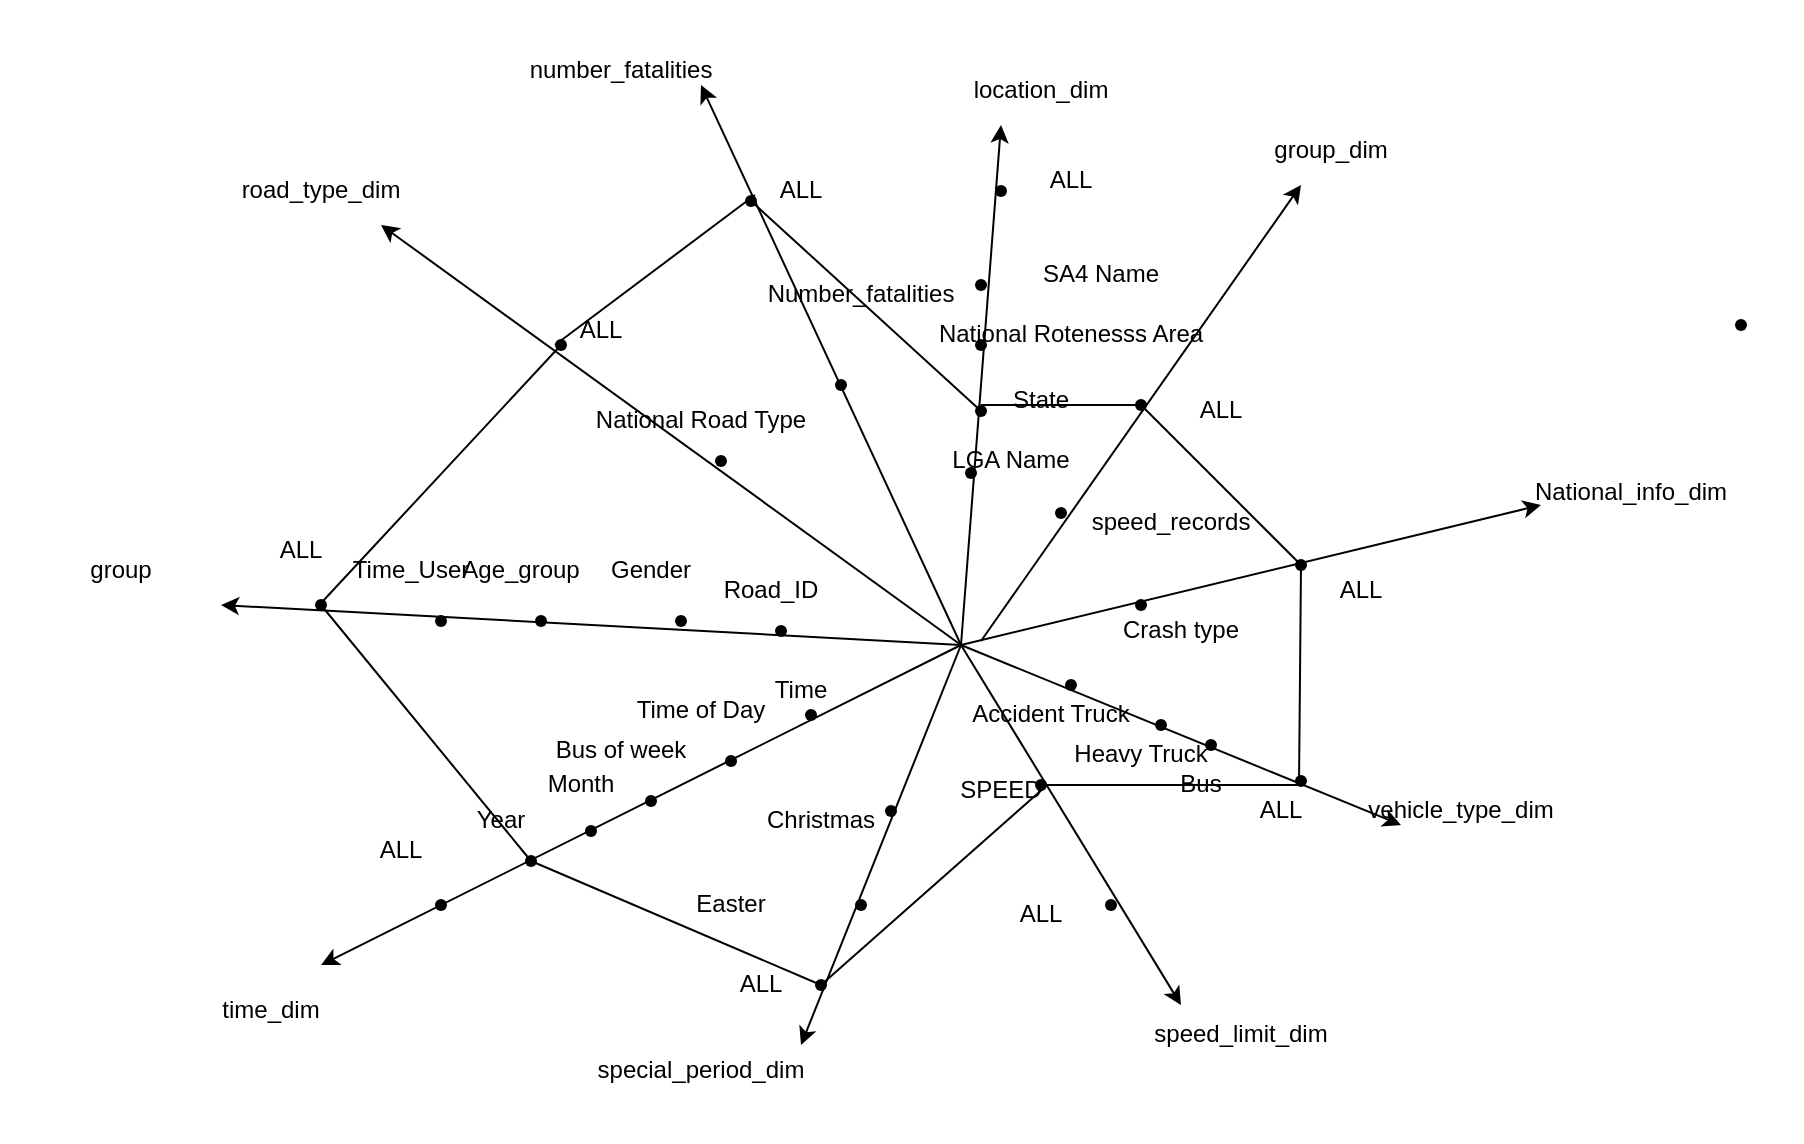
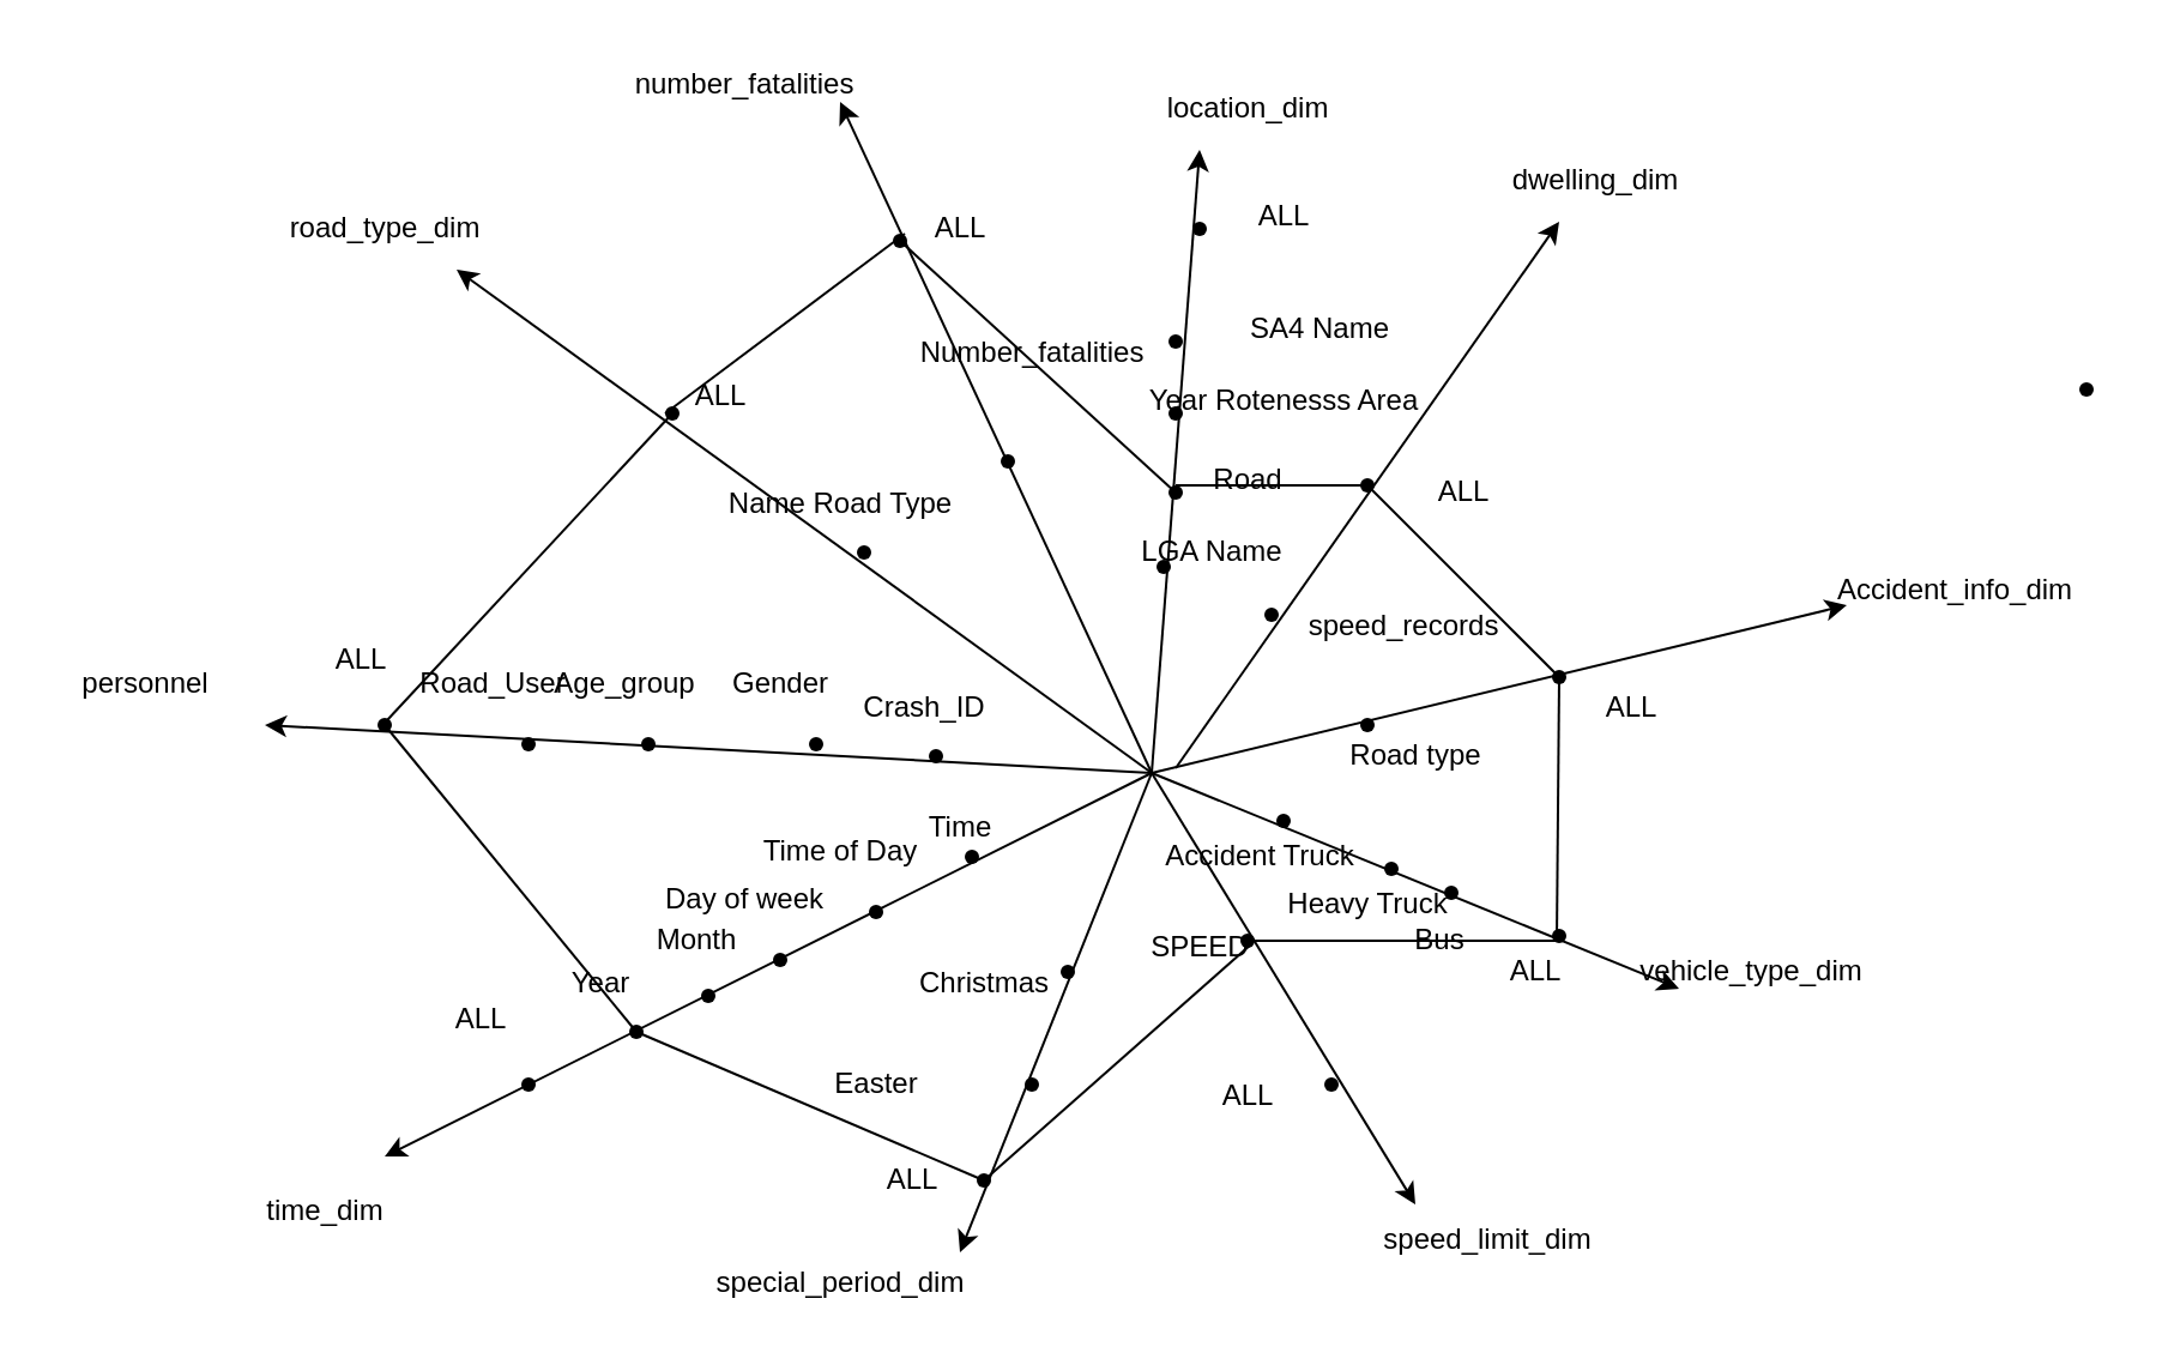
- <mxCell id="13" value="group_dim" style="text;html=1;align=center;verticalAlign=middle;resizable=0;points=[];autosize=1;strokeColor=none;fillColor=none;" parent="1" vertex="1"><mxGeometry x="620" y="60" width="90" height="30" as="geometry" /></mxCell>
+ <mxCell id="13" value="dwelling_dim" style="text;html=1;align=center;verticalAlign=middle;resizable=0;points=[];autosize=1;strokeColor=none;fillColor=none;" parent="1" vertex="1"><mxGeometry x="620" y="60" width="90" height="30" as="geometry" /></mxCell>
- <mxCell id="38" value="National Rotenesss Area" style="text;html=1;align=center;verticalAlign=middle;resizable=0;points=[];autosize=1;strokeColor=none;fillColor=none;" parent="1" vertex="1"><mxGeometry x="455" y="152" width="160" height="30" as="geometry" /></mxCell>
+ <mxCell id="38" value="Year Rotenesss Area" style="text;html=1;align=center;verticalAlign=middle;resizable=0;points=[];autosize=1;strokeColor=none;fillColor=none;" parent="1" vertex="1"><mxGeometry x="455" y="152" width="160" height="30" as="geometry" /></mxCell>
- <mxCell id="37" value="State" style="text;html=1;align=center;verticalAlign=middle;resizable=0;points=[];autosize=1;strokeColor=none;fillColor=none;" parent="1" vertex="1"><mxGeometry x="495" y="185" width="50" height="30" as="geometry" /></mxCell>
+ <mxCell id="37" value="Road" style="text;html=1;align=center;verticalAlign=middle;resizable=0;points=[];autosize=1;strokeColor=none;fillColor=none;" parent="1" vertex="1"><mxGeometry x="495" y="185" width="50" height="30" as="geometry" /></mxCell>
- <mxCell id="57" value="National Road Type" style="text;html=1;align=center;verticalAlign=middle;resizable=0;points=[];autosize=1;strokeColor=none;fillColor=none;" parent="1" vertex="1"><mxGeometry x="285" y="195" width="130" height="30" as="geometry" /></mxCell>
+ <mxCell id="57" value="Name Road Type" style="text;html=1;align=center;verticalAlign=middle;resizable=0;points=[];autosize=1;strokeColor=none;fillColor=none;" parent="1" vertex="1"><mxGeometry x="285" y="195" width="130" height="30" as="geometry" /></mxCell>
- <mxCell id="12" value="National_info_dim" style="text;html=1;align=center;verticalAlign=middle;resizable=0;points=[];autosize=1;strokeColor=none;fillColor=none;" parent="1" vertex="1"><mxGeometry x="755" y="231" width="120" height="30" as="geometry" /></mxCell>
+ <mxCell id="12" value="Accident_info_dim" style="text;html=1;align=center;verticalAlign=middle;resizable=0;points=[];autosize=1;strokeColor=none;fillColor=none;" parent="1" vertex="1"><mxGeometry x="755" y="231" width="120" height="30" as="geometry" /></mxCell>
- <mxCell id="17" value="group" style="text;html=1;align=center;verticalAlign=middle;resizable=0;points=[];autosize=1;strokeColor=none;fillColor=none;" parent="1" vertex="1"><mxGeometry y="270" width="80" height="30" as="geometry" x="20" /></mxCell>
+ <mxCell id="17" value="personnel" style="text;html=1;align=center;verticalAlign=middle;resizable=0;points=[];autosize=1;strokeColor=none;fillColor=none;" parent="1" vertex="1"><mxGeometry y="270" width="80" height="30" as="geometry" x="20" /></mxCell>
- <mxCell id="53" value="Time_User" style="text;html=1;align=center;verticalAlign=middle;resizable=0;points=[];autosize=1;strokeColor=none;fillColor=none;" parent="1" vertex="1"><mxGeometry x="165" y="270" width="80" height="30" as="geometry" /></mxCell>
+ <mxCell id="53" value="Road_User" style="text;html=1;align=center;verticalAlign=middle;resizable=0;points=[];autosize=1;strokeColor=none;fillColor=none;" parent="1" vertex="1"><mxGeometry x="165" y="270" width="80" height="30" as="geometry" /></mxCell>
- <mxCell id="50" value="Road_ID" style="text;html=1;align=center;verticalAlign=middle;resizable=0;points=[];autosize=1;strokeColor=none;fillColor=none;" parent="1" vertex="1"><mxGeometry x="350" y="280" width="70" height="30" as="geometry" /></mxCell>
+ <mxCell id="50" value="Crash_ID" style="text;html=1;align=center;verticalAlign=middle;resizable=0;points=[];autosize=1;strokeColor=none;fillColor=none;" parent="1" vertex="1"><mxGeometry x="350" y="280" width="70" height="30" as="geometry" /></mxCell>
- <mxCell id="29" value="Crash type" style="text;html=1;align=center;verticalAlign=middle;resizable=0;points=[];autosize=1;strokeColor=none;fillColor=none;" parent="1" vertex="1"><mxGeometry x="550" y="300" width="80" height="30" as="geometry" /></mxCell>
+ <mxCell id="29" value="Road type" style="text;html=1;align=center;verticalAlign=middle;resizable=0;points=[];autosize=1;strokeColor=none;fillColor=none;" parent="1" vertex="1"><mxGeometry x="550" y="300" width="80" height="30" as="geometry" /></mxCell>
- <mxCell id="84" value="Bus of week" style="text;html=1;align=center;verticalAlign=middle;resizable=0;points=[];autosize=1;strokeColor=none;fillColor=none;" parent="1" vertex="1"><mxGeometry x="265" y="360" width="90" height="30" as="geometry" /></mxCell>
+ <mxCell id="84" value="Day of week" style="text;html=1;align=center;verticalAlign=middle;resizable=0;points=[];autosize=1;strokeColor=none;fillColor=none;" parent="1" vertex="1"><mxGeometry x="265" y="360" width="90" height="30" as="geometry" /></mxCell>
